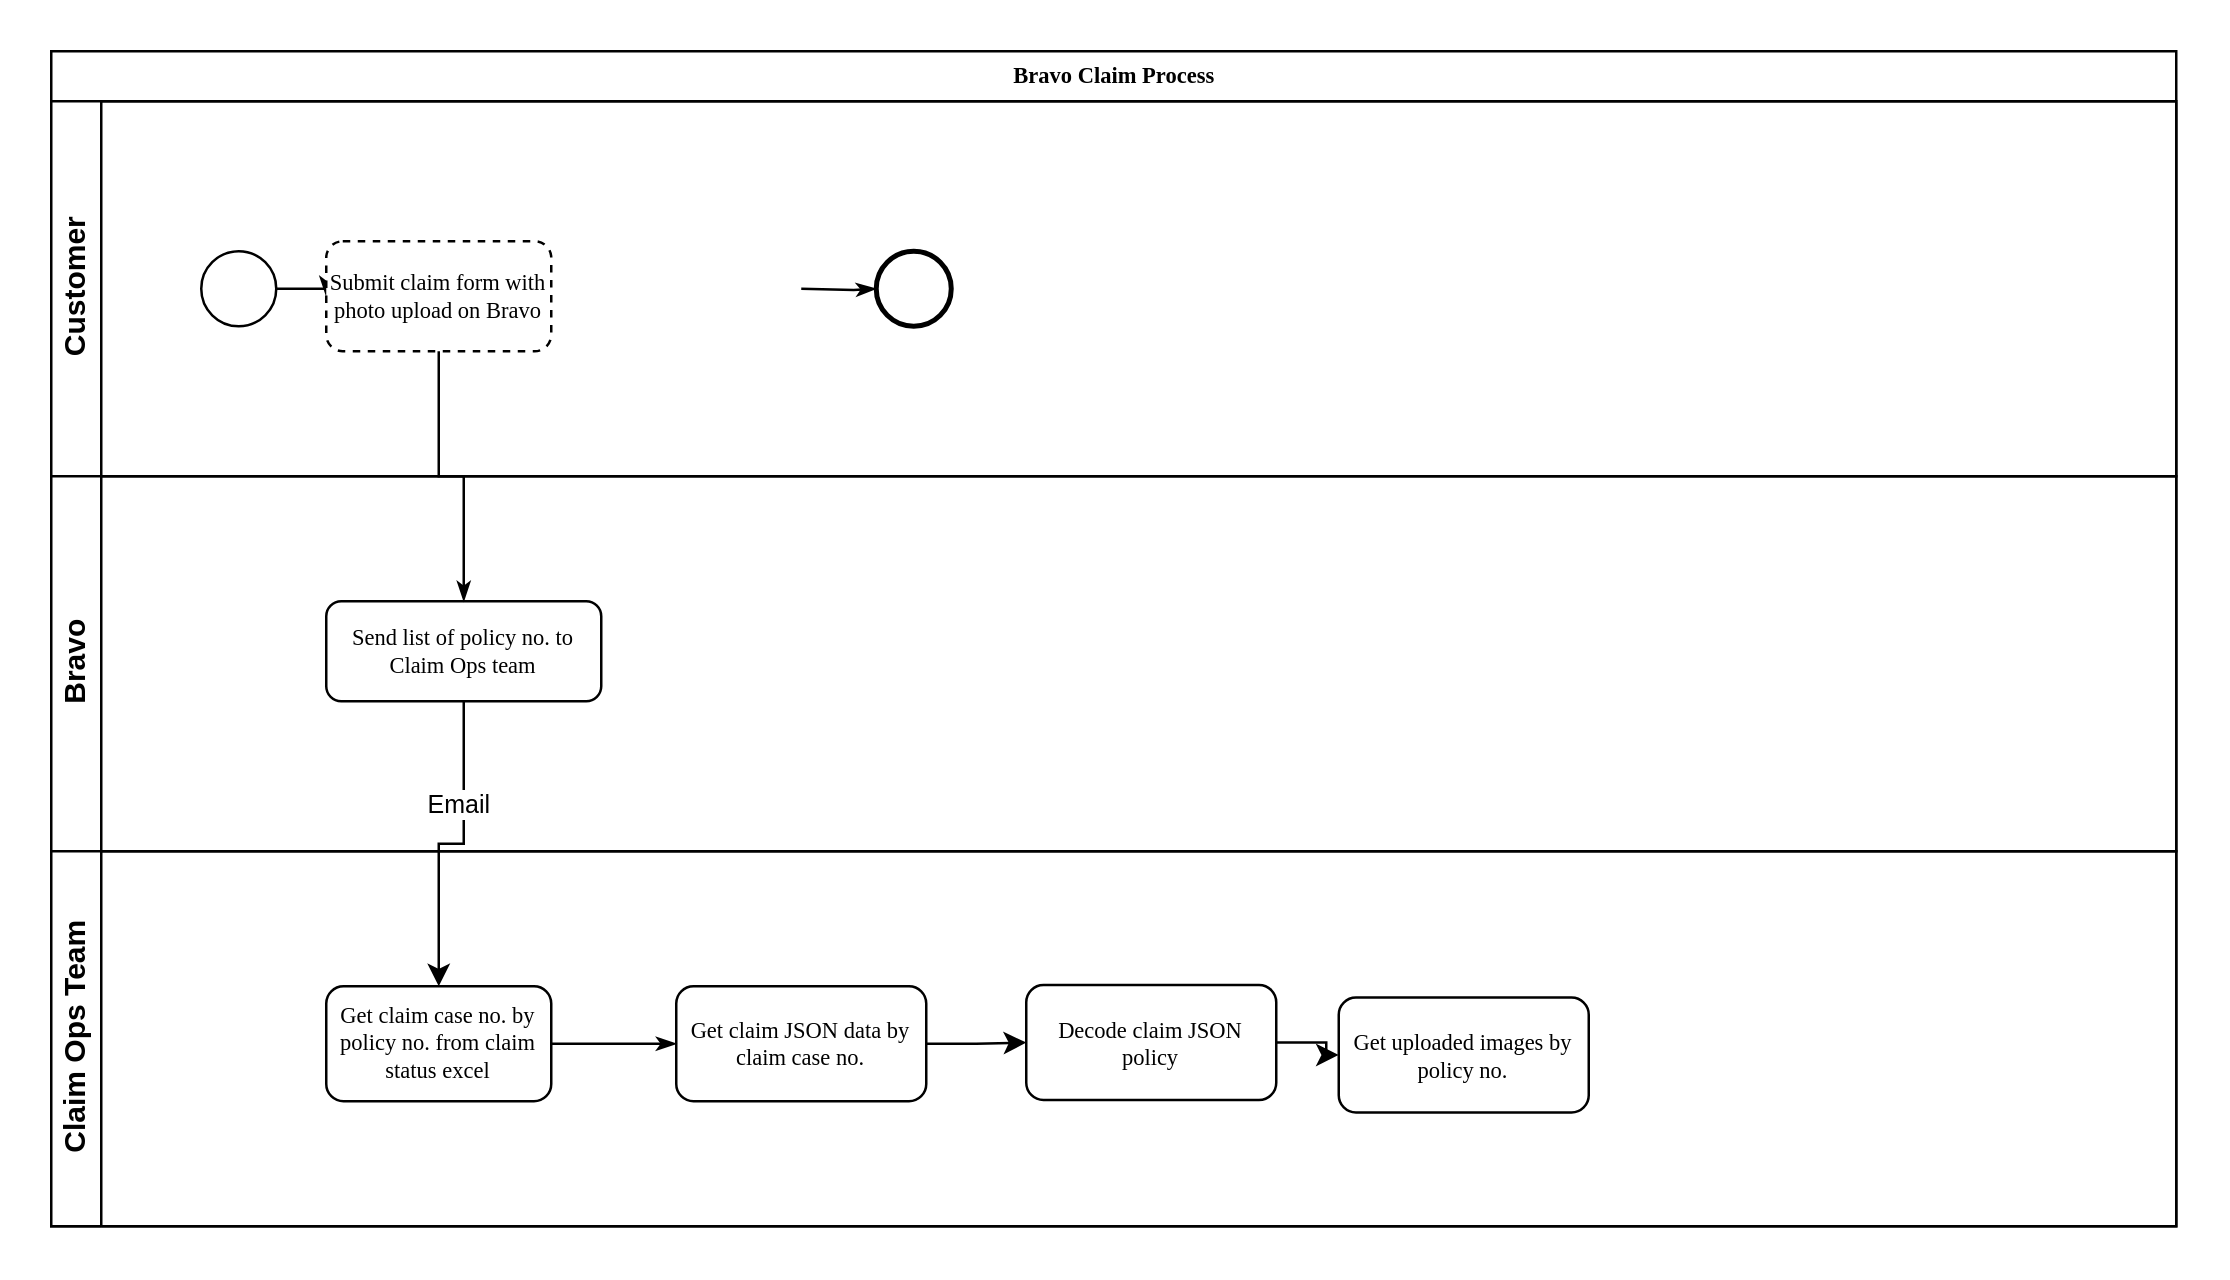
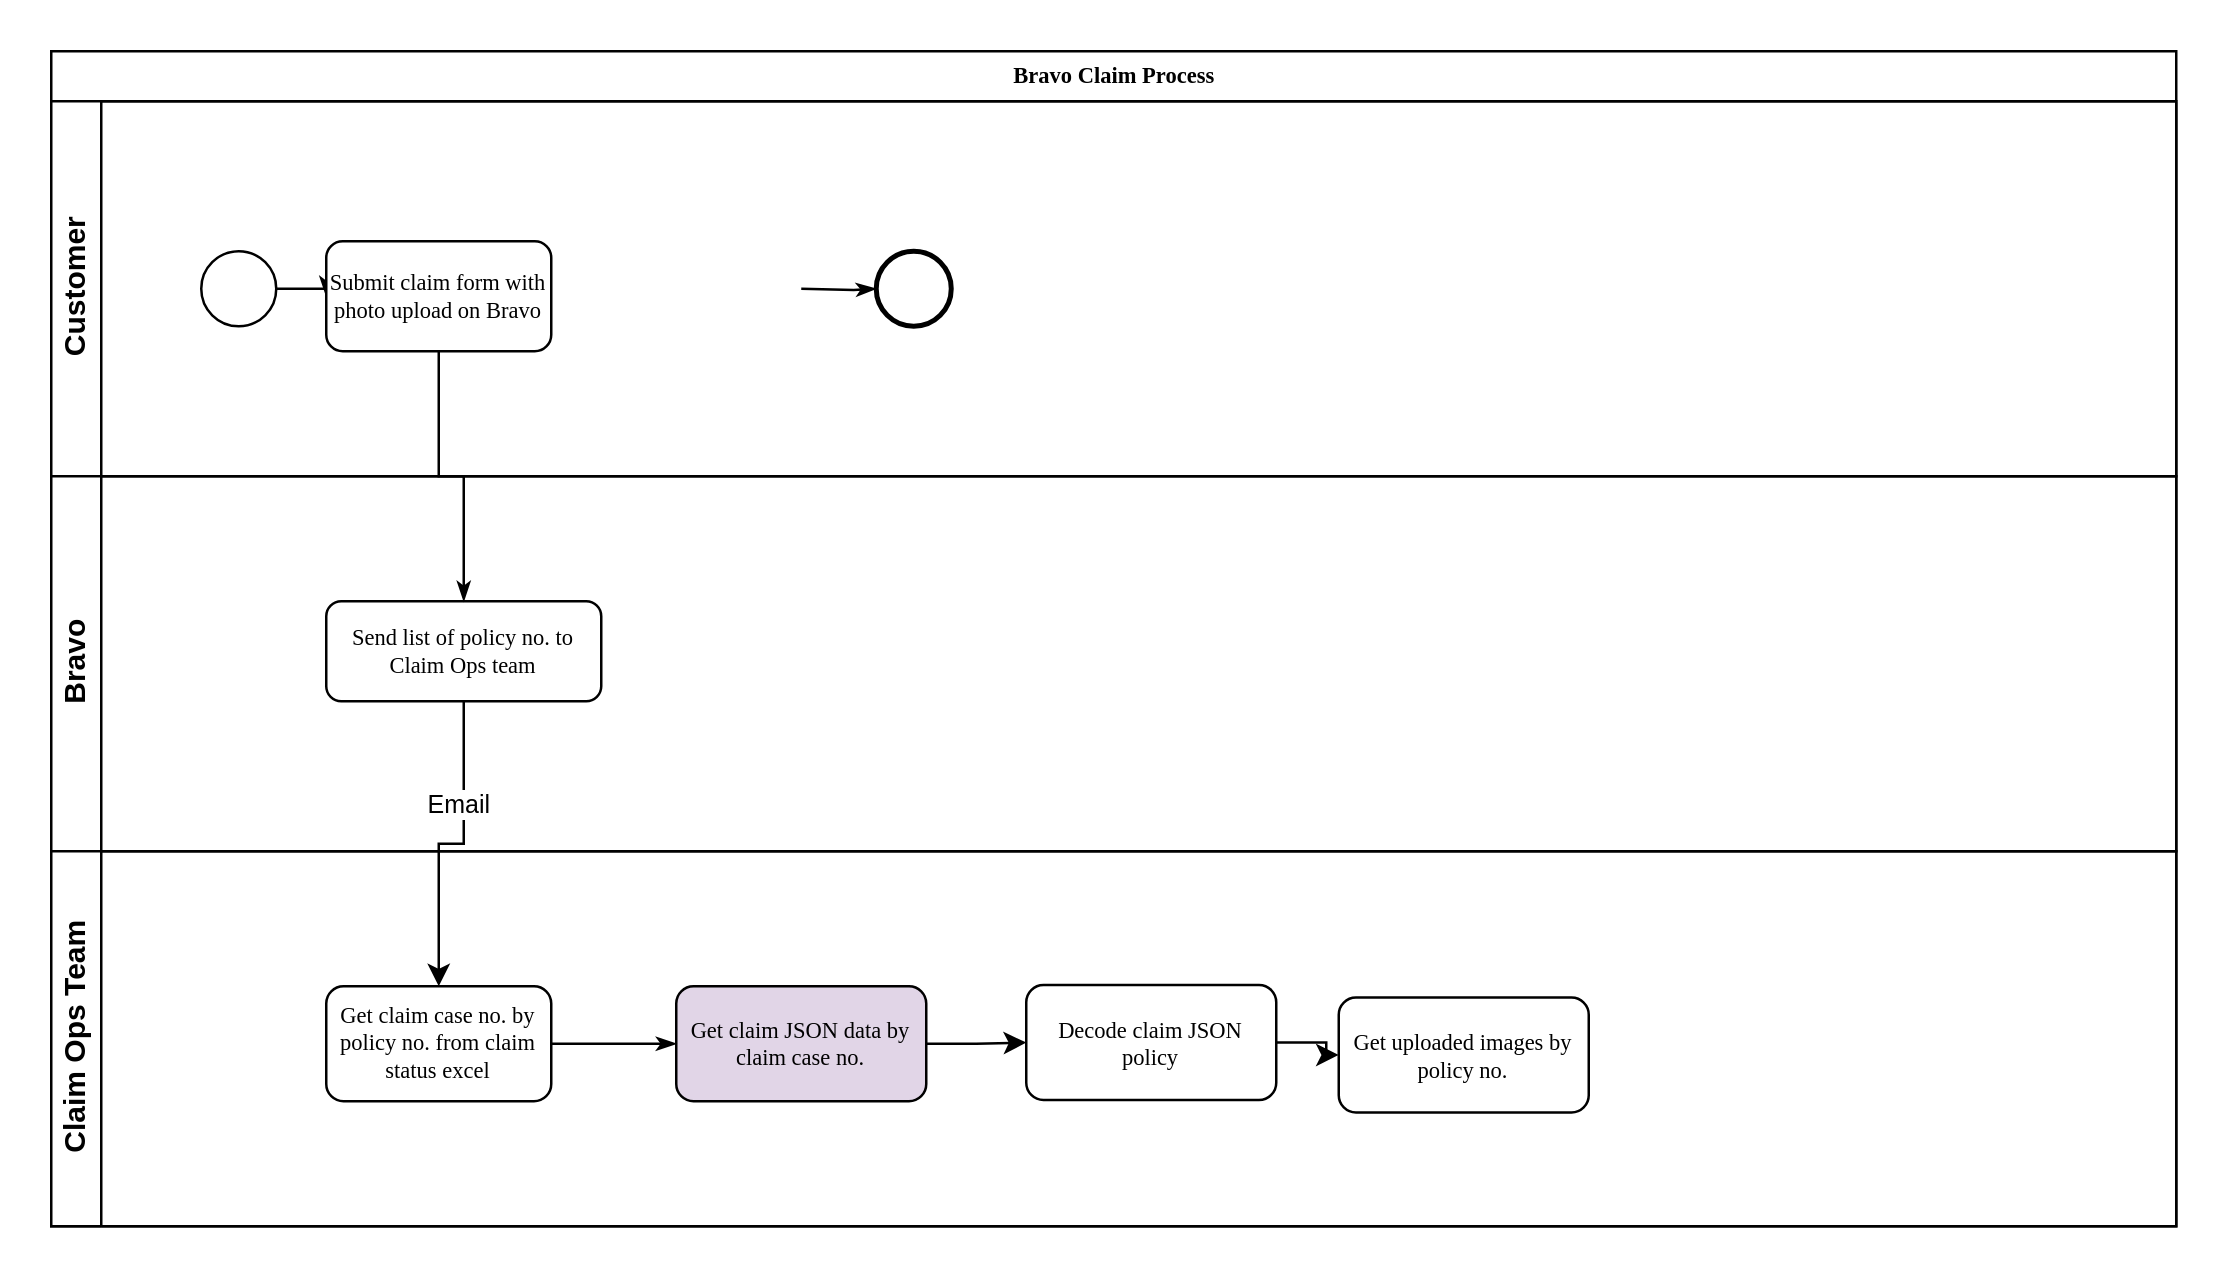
- <mxCell id="6" value="Submit claim form with photo upload on Bravo" style="rounded=1;whiteSpace=wrap;html=1;shadow=0;labelBackgroundColor=none;strokeColor=#000000;strokeWidth=1;fillColor=#ffffff;fontFamily=Verdana;fontSize=9;fontColor=#000000;align=center;dashed=1;" parent="3" vertex="1"><mxGeometry x="110" y="56" width="90" height="44" as="geometry" /></mxCell>
+ <mxCell id="6" value="Submit claim form with photo upload on Bravo" style="rounded=1;whiteSpace=wrap;html=1;shadow=0;labelBackgroundColor=none;strokeColor=#000000;strokeWidth=1;fillColor=#ffffff;fontFamily=Verdana;fontSize=9;fontColor=#000000;align=center;" parent="3" vertex="1"><mxGeometry x="110" y="56" width="90" height="44" as="geometry" /></mxCell>
- <mxCell id="14" value="Get claim JSON data by claim case no." style="rounded=1;whiteSpace=wrap;html=1;shadow=0;labelBackgroundColor=none;strokeColor=#000000;strokeWidth=1;fillColor=#ffffff;fontFamily=Verdana;fontSize=9;fontColor=#000000;align=center;" vertex="1" parent="11"><mxGeometry x="250" y="54" width="100" height="46" as="geometry" /></mxCell>
+ <mxCell id="14" value="Get claim JSON data by claim case no." style="rounded=1;whiteSpace=wrap;html=1;shadow=0;labelBackgroundColor=none;strokeColor=#000000;strokeWidth=1;fillColor=#e1d5e7;fontFamily=Verdana;fontSize=9;fontColor=#000000;align=center;" vertex="1" parent="11"><mxGeometry x="250" y="54" width="100" height="46" as="geometry" /></mxCell>
